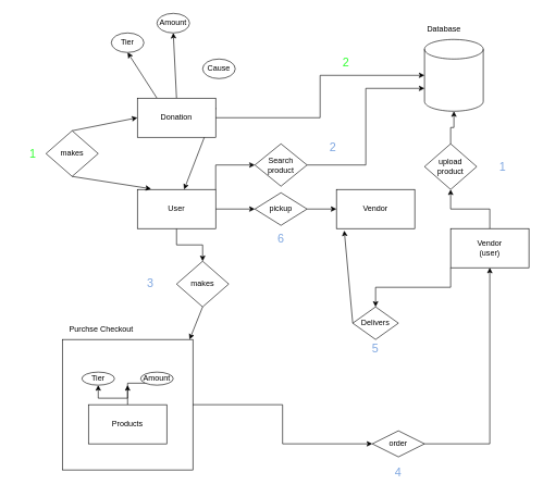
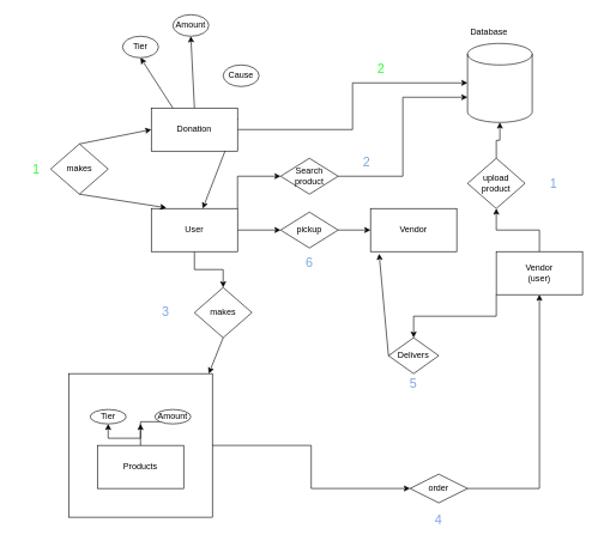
- <mxCell id="44" value="&lt;div&gt;Search&lt;/div&gt;&lt;div&gt;product&lt;br&gt;&lt;/div&gt;" style="rhombus;whiteSpace=wrap;html=1;" vertex="1" parent="1"><mxGeometry x="390" y="220" width="80" height="65" as="geometry" /></mxCell>
+ <mxCell id="44" value="&lt;div&gt;Search&lt;/div&gt;&lt;div&gt;product&lt;br&gt;&lt;/div&gt;" style="rhombus;whiteSpace=wrap;html=1;" vertex="1" parent="1"><mxGeometry x="390" y="220" width="80" height="50" as="geometry" /></mxCell>
- <mxCell id="33" value="Purchse Checkout" style="text;html=1;align=center;verticalAlign=middle;whiteSpace=wrap;rounded=0;" vertex="1" parent="24"><mxGeometry width="120" height="30" as="geometry" /></mxCell>
